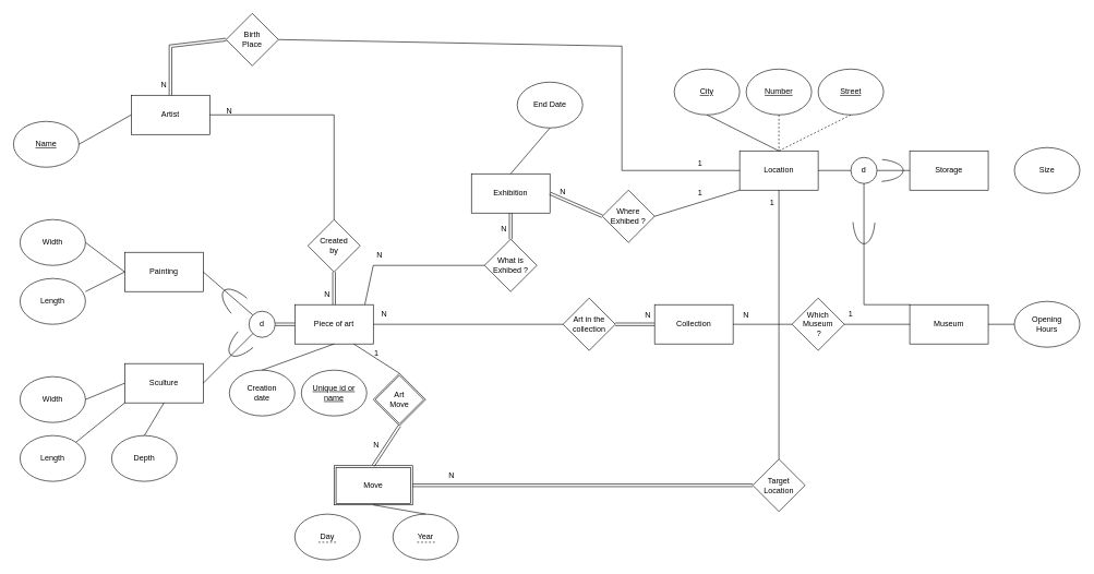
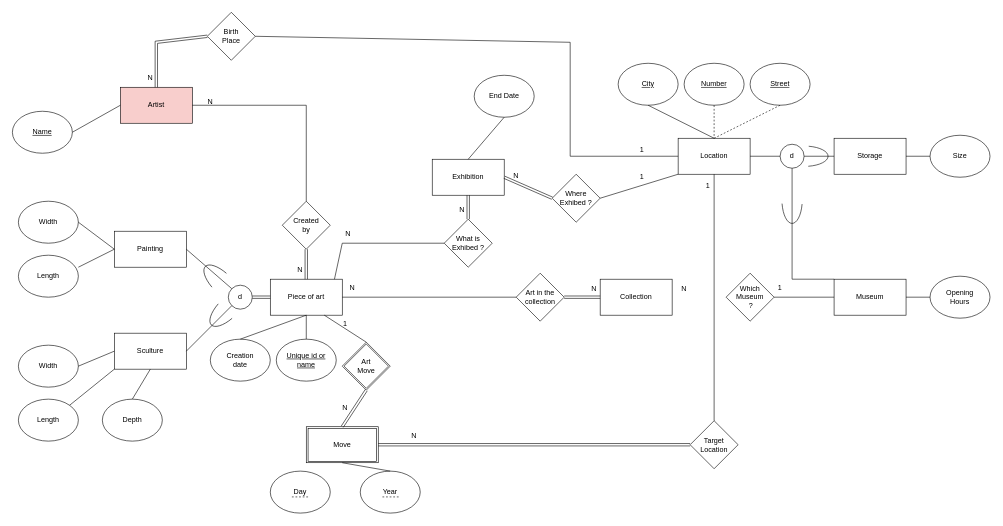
- <mxCell id="2" value="Artist" style="rounded=0;whiteSpace=wrap;html=1;" parent="1" vertex="1"><mxGeometry x="200" y="145" width="120" height="60" as="geometry" /></mxCell>
+ <mxCell id="2" value="Artist" style="rounded=0;whiteSpace=wrap;html=1;fillColor=#f8cecc;" parent="1" vertex="1"><mxGeometry x="200" y="145" width="120" height="60" as="geometry" /></mxCell>
+ <mxCell id="57" value="" style="endArrow=none;html=1;rounded=0;entryX=0;entryY=0.5;entryDx=0;entryDy=0;exitX=1;exitY=0.5;exitDx=0;exitDy=0;" parent="1" source="7" target="52" edge="1"><mxGeometry width="50" height="50" relative="1" as="geometry"><mxPoint x="1120" y="495" as="sourcePoint" /><mxPoint x="1170" y="445" as="targetPoint" /></mxGeometry></mxCell>
- <mxCell id="63" value="" style="endArrow=none;html=1;rounded=0;exitX=1;exitY=0.5;exitDx=0;exitDy=0;entryX=0;entryY=0.5;entryDx=0;entryDy=0;" parent="1" source="9" target="62" edge="1"><mxGeometry width="50" height="50" relative="1" as="geometry"><mxPoint x="1110" y="555" as="sourcePoint" /><mxPoint x="1160" y="505" as="targetPoint" /></mxGeometry></mxCell>
+ <mxCell id="98" value="" style="endArrow=none;html=1;rounded=0;exitX=0.5;exitY=0;exitDx=0;exitDy=0;entryX=0.5;entryY=1;entryDx=0;entryDy=0;" edge="1" parent="1" source="97" target="3"><mxGeometry width="50" height="50" relative="1" as="geometry"><mxPoint x="830" y="455" as="sourcePoint" /><mxPoint x="880" y="405" as="targetPoint" /></mxGeometry></mxCell>
